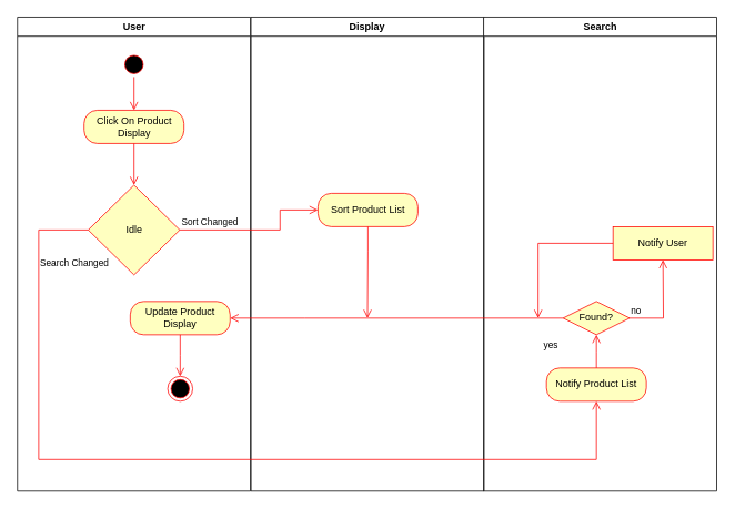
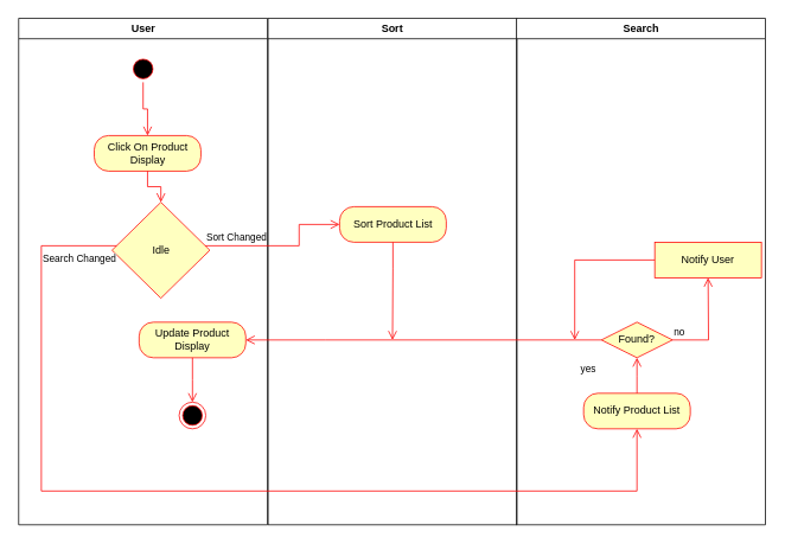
- <mxCell id="10" value="Display" style="swimlane;whiteSpace=wrap" parent="1" vertex="1"><mxGeometry x="301" y="20" width="280" height="570" as="geometry" /></mxCell>
+ <mxCell id="10" value="Sort" style="swimlane;whiteSpace=wrap" parent="1" vertex="1"><mxGeometry x="301" y="20" width="280" height="570" as="geometry" /></mxCell>
- <mxCell id="6" value="Click On Product&lt;div&gt;Display&lt;/div&gt;" style="rounded=1;whiteSpace=wrap;html=1;arcSize=40;fontColor=#000000;fillColor=#ffffc0;strokeColor=#ff0000;" vertex="1" parent="2"><mxGeometry x="80" y="112" width="120" height="40" as="geometry" /></mxCell>
+ <mxCell id="6" value="Click On Product&lt;div&gt;Display&lt;/div&gt;" style="rounded=1;whiteSpace=wrap;html=1;arcSize=40;fontColor=#000000;fillColor=#ffffc0;strokeColor=#ff0000;" vertex="1" parent="2"><mxGeometry x="85" y="132" width="120" height="40" as="geometry" /></mxCell>
- <mxCell id="5" value="Idle" style="rhombus;whiteSpace=wrap;html=1;fontColor=#000000;fillColor=#ffffc0;strokeColor=#ff0000;" vertex="1" parent="2"><mxGeometry x="85" y="202" width="110" height="108" as="geometry" /></mxCell>
+ <mxCell id="5" value="Idle" style="rhombus;whiteSpace=wrap;html=1;fontColor=#000000;fillColor=#ffffc0;strokeColor=#ff0000;" vertex="1" parent="2"><mxGeometry x="105" y="207" width="110" height="108" as="geometry" /></mxCell>
